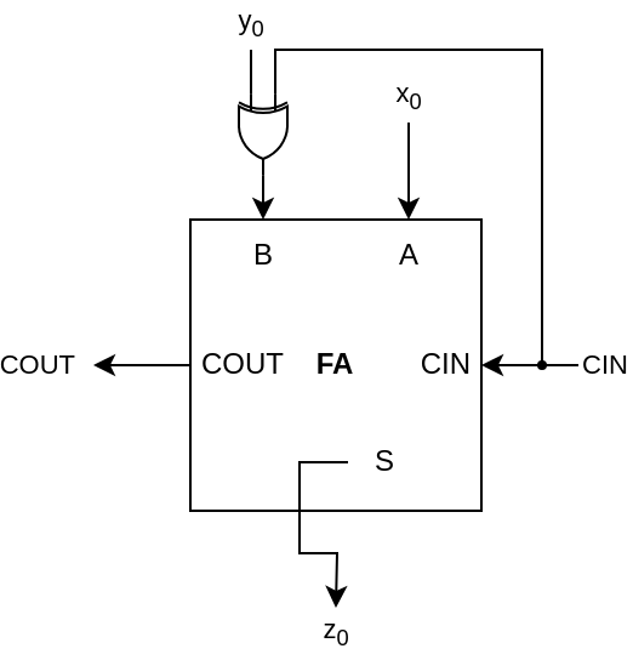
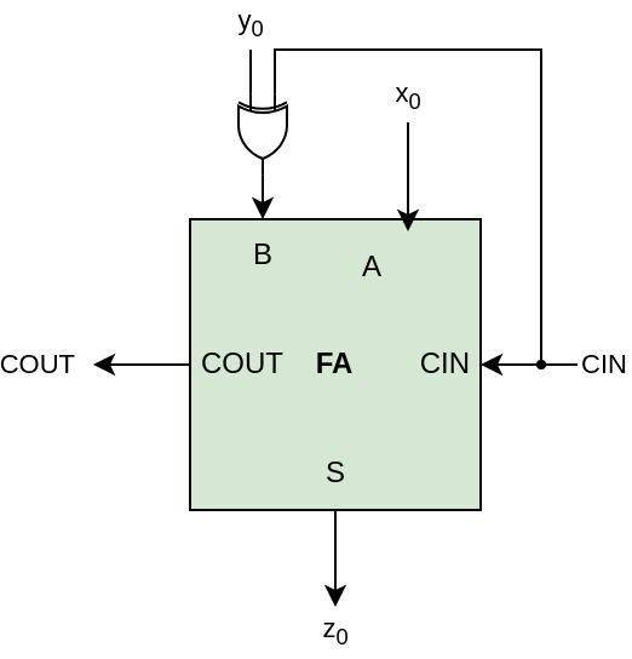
- <mxCell id="12" value="A" style="text;html=1;align=center;verticalAlign=middle;resizable=0;points=[];autosize=1;strokeColor=none;fillColor=none;spacingRight=3;spacingLeft=3;" vertex="1" parent="1"><mxGeometry x="135" y="90" width="30" height="30" as="geometry" /></mxCell>
+ <mxCell id="12" value="A" style="text;html=1;align=center;verticalAlign=middle;resizable=0;points=[];autosize=1;strokeColor=none;fillColor=none;spacingRight=3;spacingLeft=3;" vertex="1" parent="1"><mxGeometry x="120" y="95" width="30" height="30" as="geometry" /></mxCell>
- <mxCell id="2" value="FA" style="rounded=0;whiteSpace=wrap;html=1;fontStyle=1" parent="1" vertex="1"><mxGeometry x="60" y="90" width="120" height="120" as="geometry" /></mxCell>
+ <mxCell id="2" value="FA" style="rounded=0;whiteSpace=wrap;html=1;fontStyle=1;fillColor=#d5e8d4;" parent="1" vertex="1"><mxGeometry x="60" y="90" width="120" height="120" as="geometry" /></mxCell>
- <mxCell id="8" value="S" style="text;html=1;align=center;verticalAlign=middle;resizable=0;points=[];autosize=1;strokeColor=none;fillColor=none;spacingRight=3;spacingLeft=3;" parent="1" vertex="1"><mxGeometry x="125" y="175" width="30" height="30" as="geometry" /></mxCell>
+ <mxCell id="8" value="S" style="text;html=1;align=center;verticalAlign=middle;resizable=0;points=[];autosize=1;strokeColor=none;fillColor=none;spacingRight=3;spacingLeft=3;" parent="1" vertex="1"><mxGeometry x="105" y="180" width="30" height="30" as="geometry" /></mxCell>
